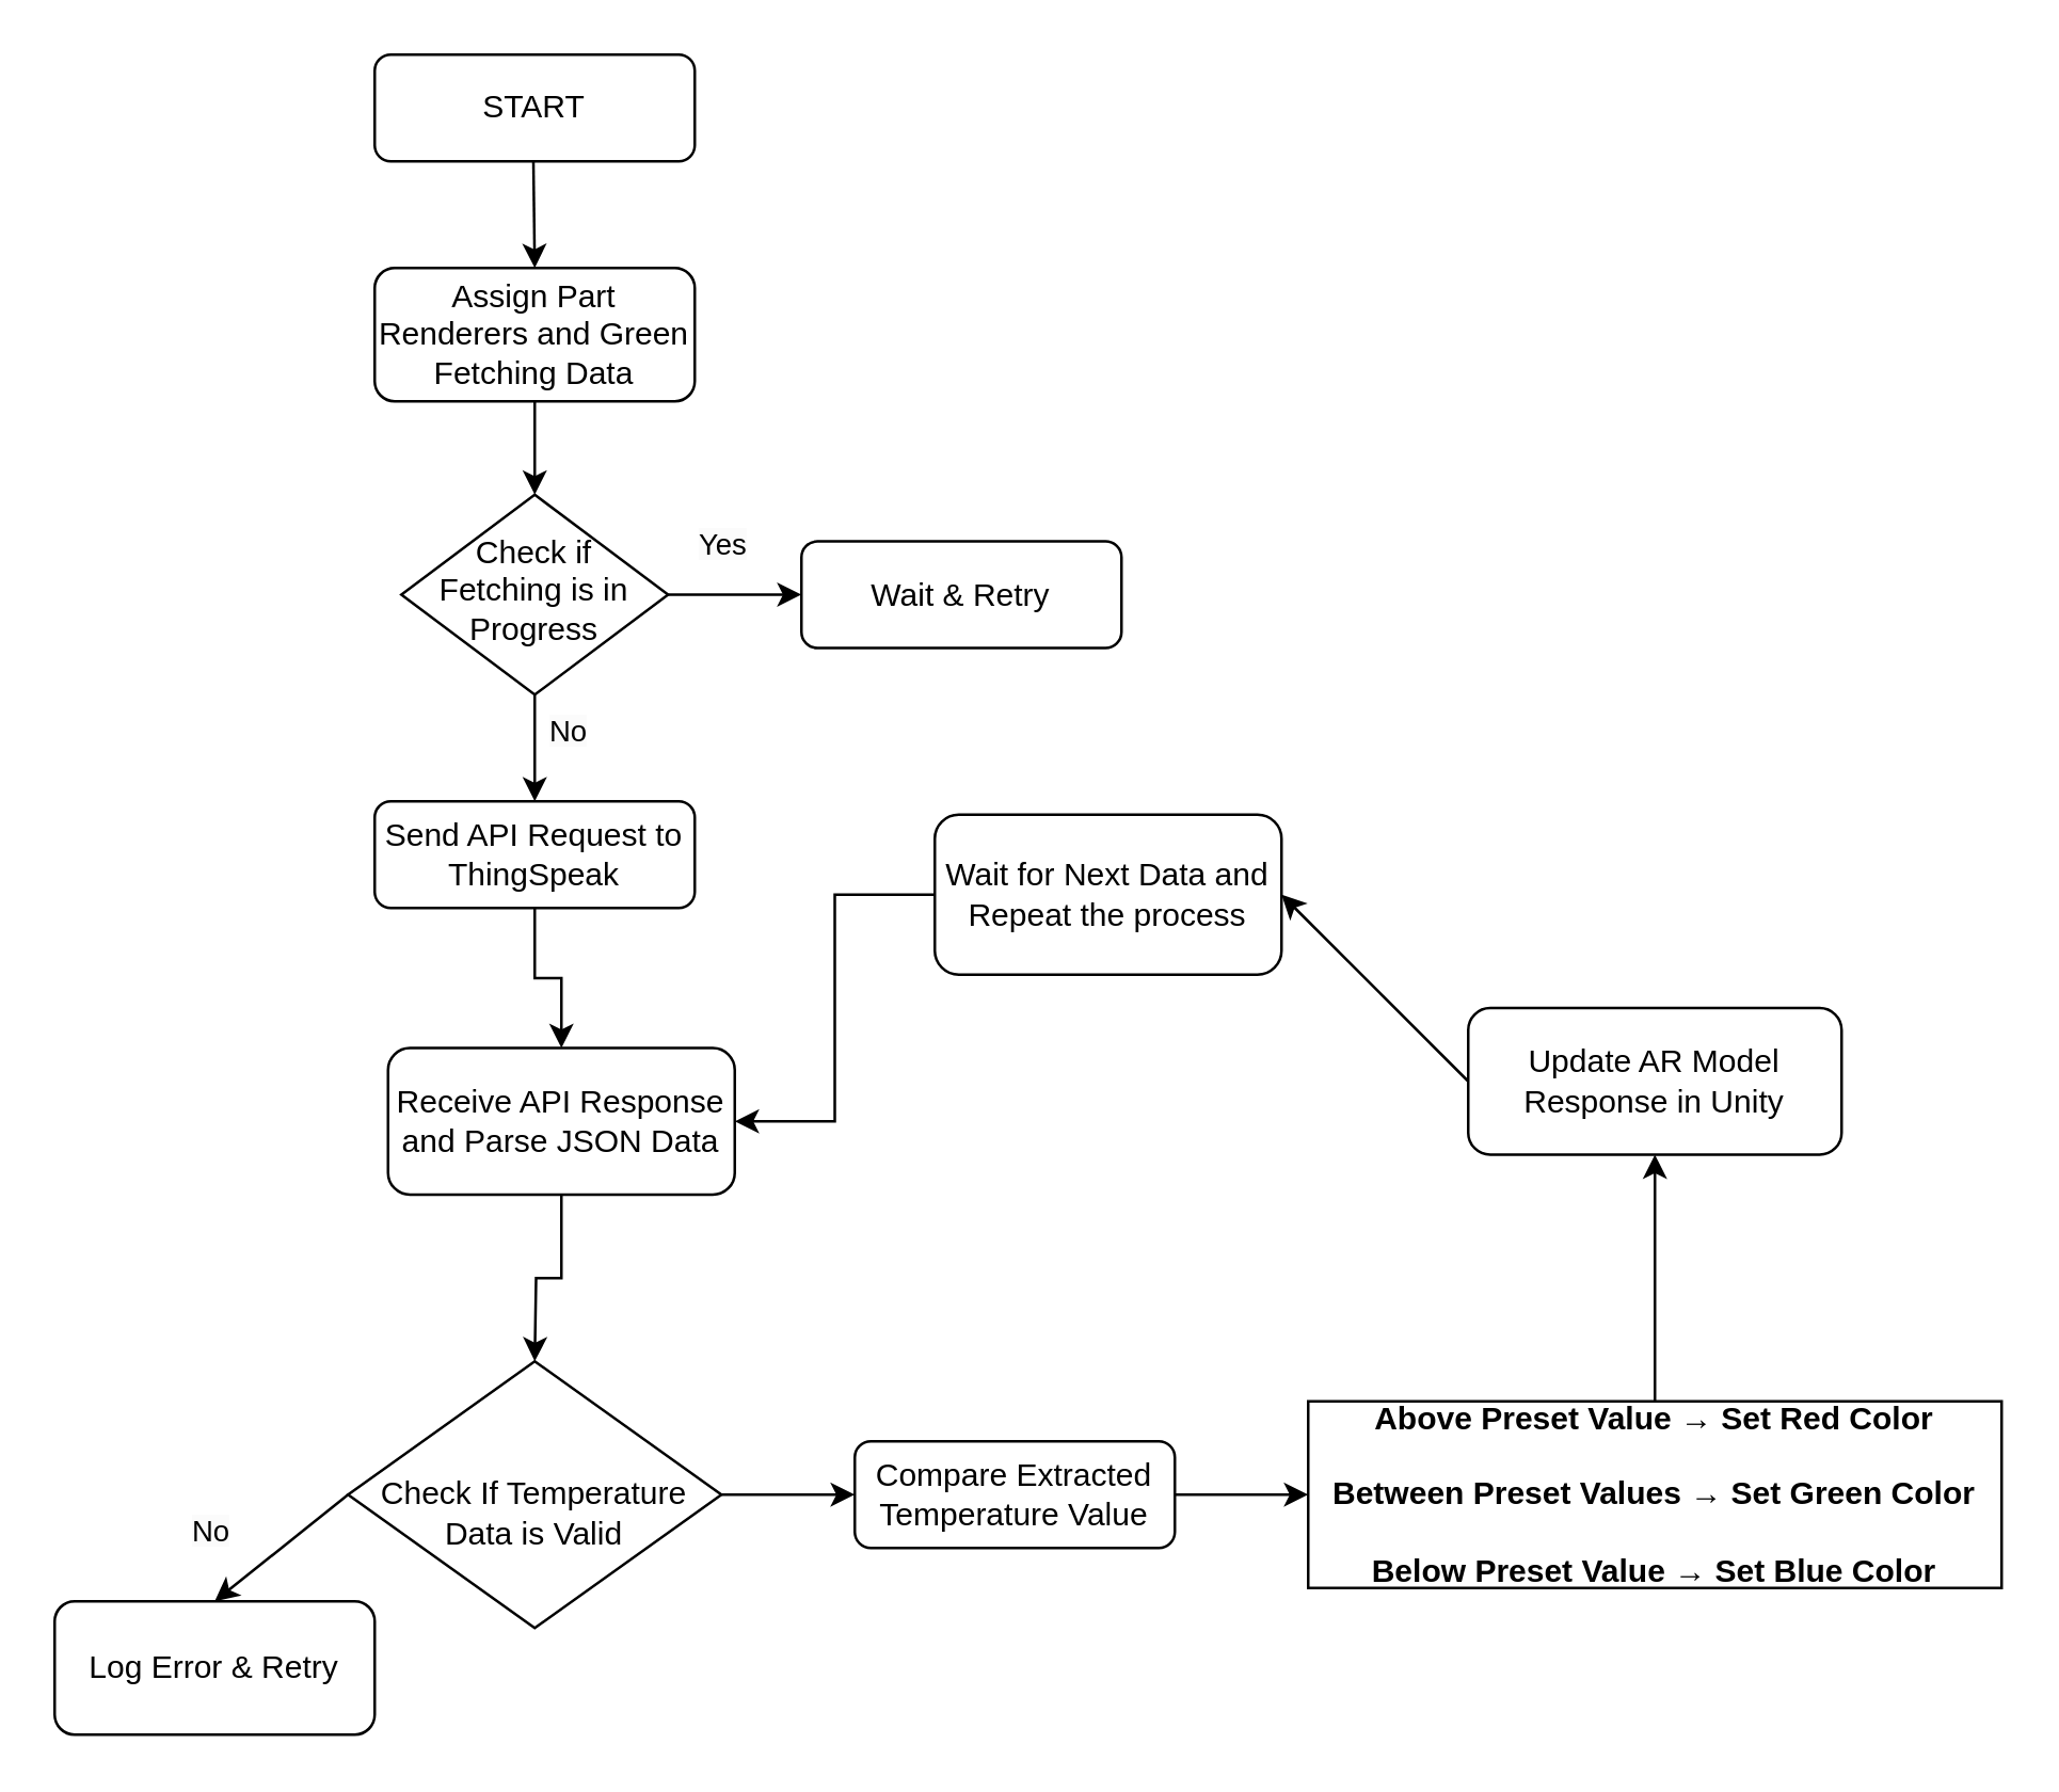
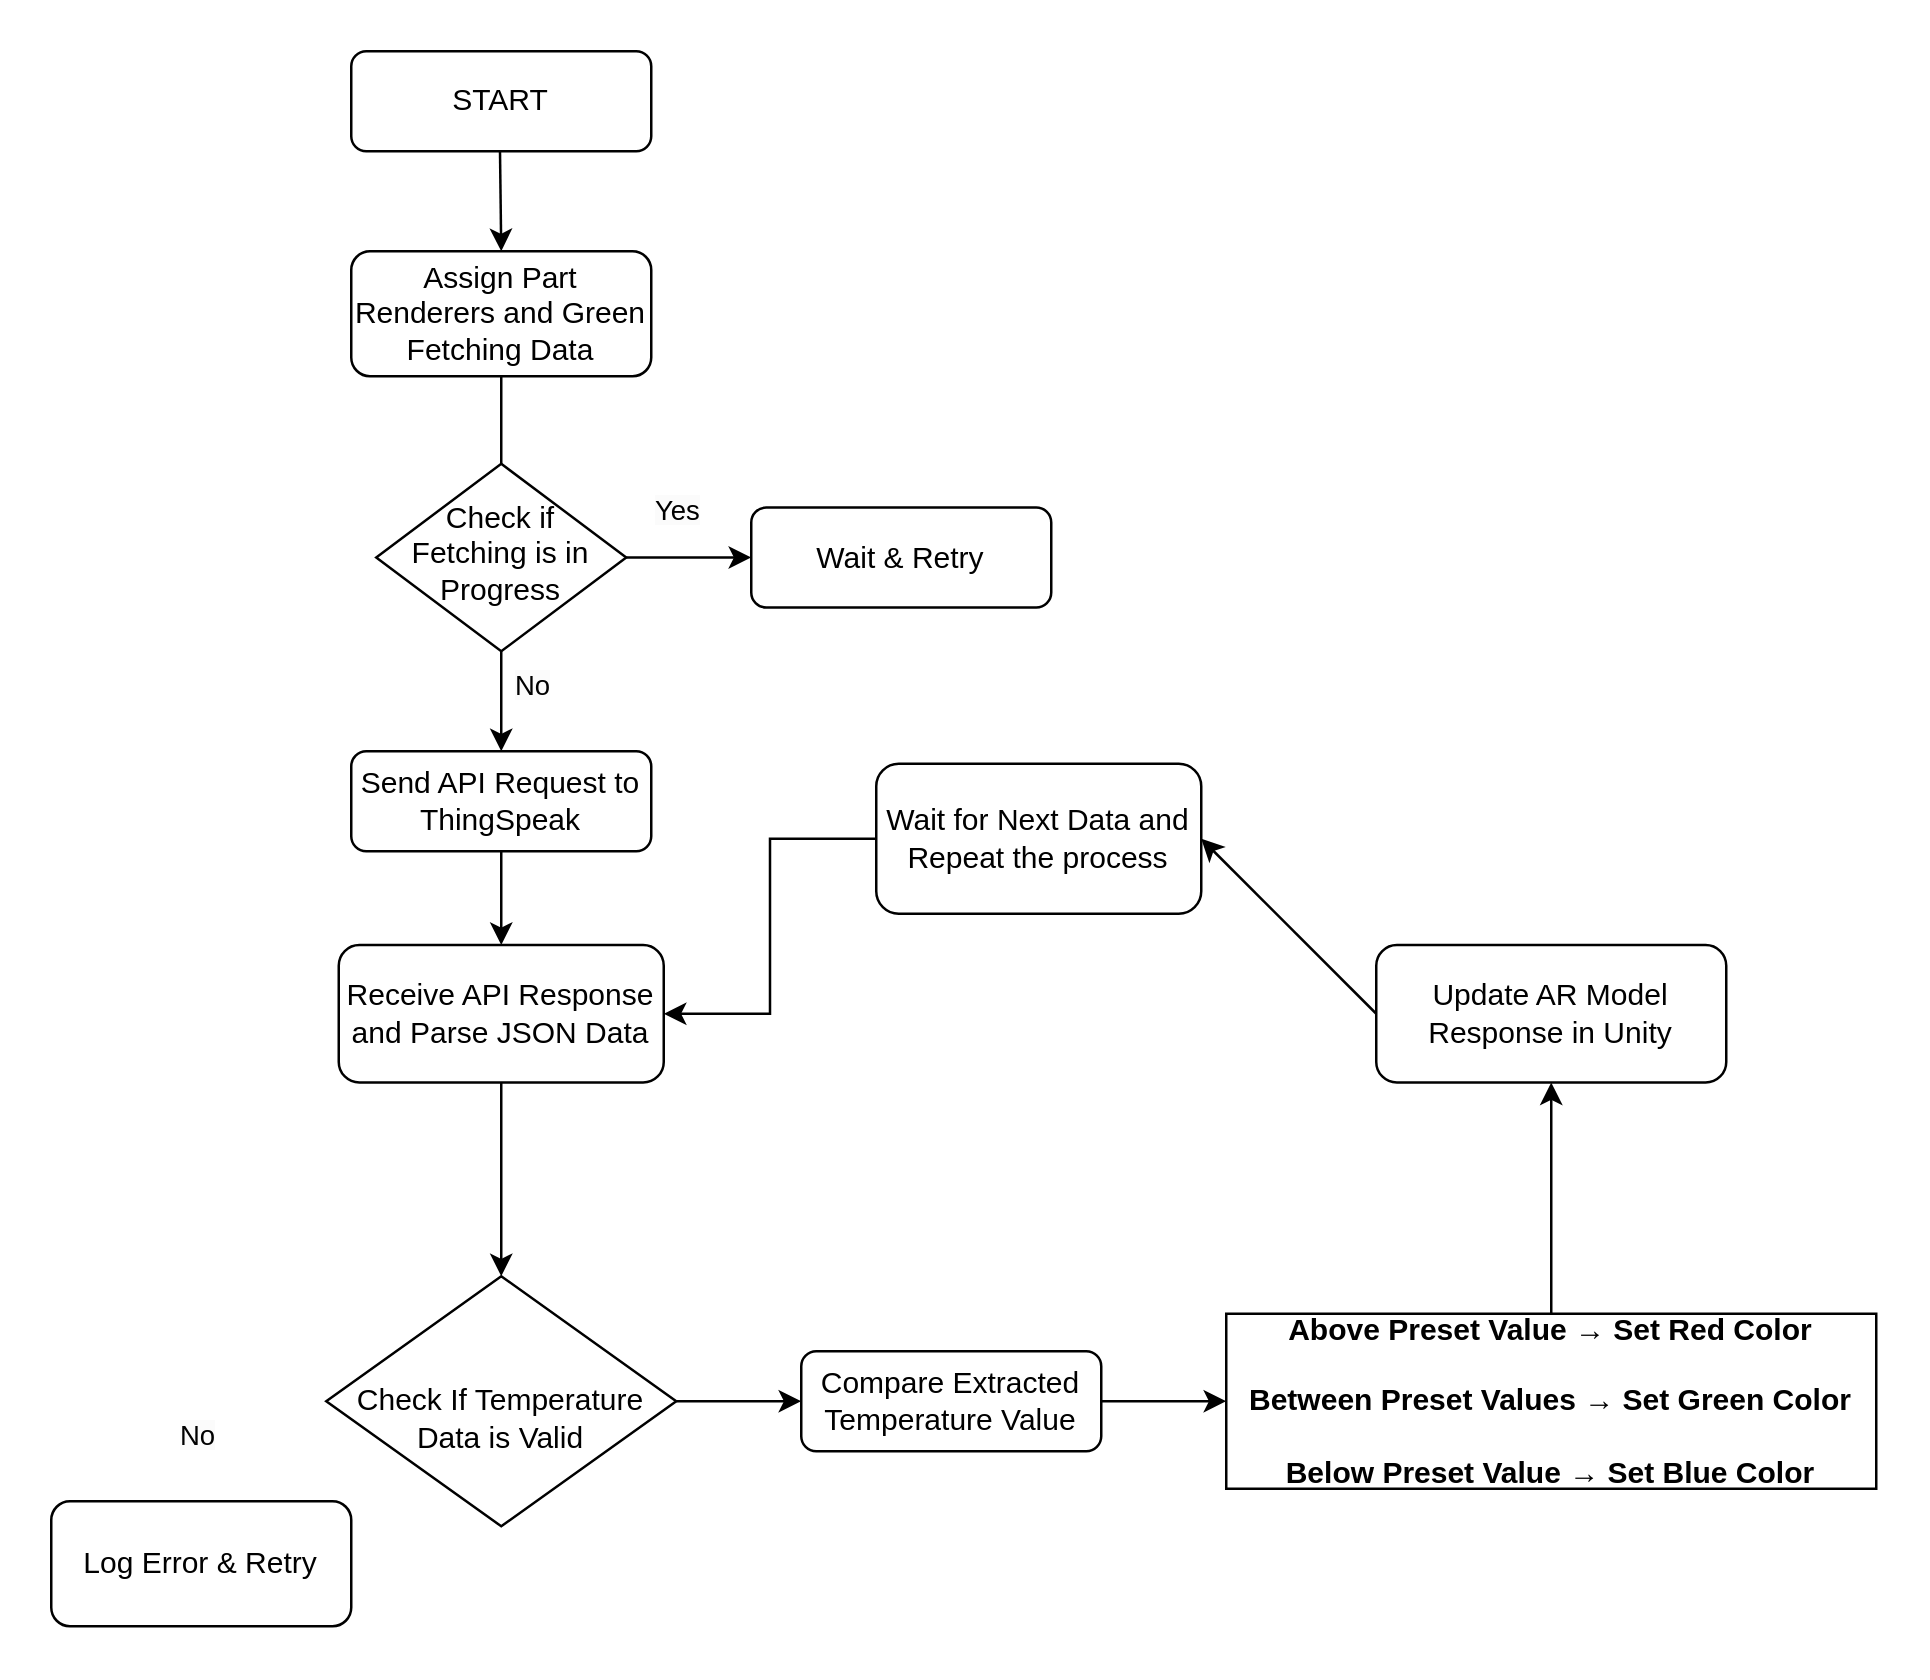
- <mxCell id="2" style="edgeStyle=orthogonalEdgeStyle;rounded=0;orthogonalLoop=1;jettySize=auto;html=1;exitX=0.5;exitY=1;exitDx=0;exitDy=0;entryX=0.5;entryY=0;entryDx=0;entryDy=0;" edge="1" parent="1" source="3" target="6"><mxGeometry relative="1" as="geometry" /></mxCell>
+ <mxCell id="2" style="edgeStyle=orthogonalEdgeStyle;rounded=0;orthogonalLoop=1;jettySize=auto;html=1;exitX=0.5;exitY=1;exitDx=0;exitDy=0;entryX=0.5;entryY=0;entryDx=0;entryDy=0;endArrow=none;" edge="1" parent="1" source="3" target="6"><mxGeometry relative="1" as="geometry" /></mxCell>
- <mxCell id="21" value="Receive API Response and Parse &lt;span class=&quot;hljs-type&quot;&gt;JSON&lt;/span&gt; Data" style="rounded=1;whiteSpace=wrap;html=1;" vertex="1" parent="1"><mxGeometry x="145" y="392.5" width="130" height="55" as="geometry" /></mxCell>
+ <mxCell id="21" value="Receive API Response and Parse &lt;span class=&quot;hljs-type&quot;&gt;JSON&lt;/span&gt; Data" style="rounded=1;whiteSpace=wrap;html=1;" vertex="1" parent="1"><mxGeometry x="135" y="377.5" width="130" height="55" as="geometry" /></mxCell>
- <mxCell id="23" value="" style="endArrow=classic;html=1;rounded=0;entryX=0.5;entryY=0;entryDx=0;entryDy=0;exitX=0;exitY=0.5;exitDx=0;exitDy=0;" edge="1" parent="1" source="13" target="17"><mxGeometry width="50" height="50" relative="1" as="geometry"><mxPoint x="130" y="520" as="sourcePoint" /><mxPoint x="60" y="560" as="targetPoint" /></mxGeometry></mxCell>
